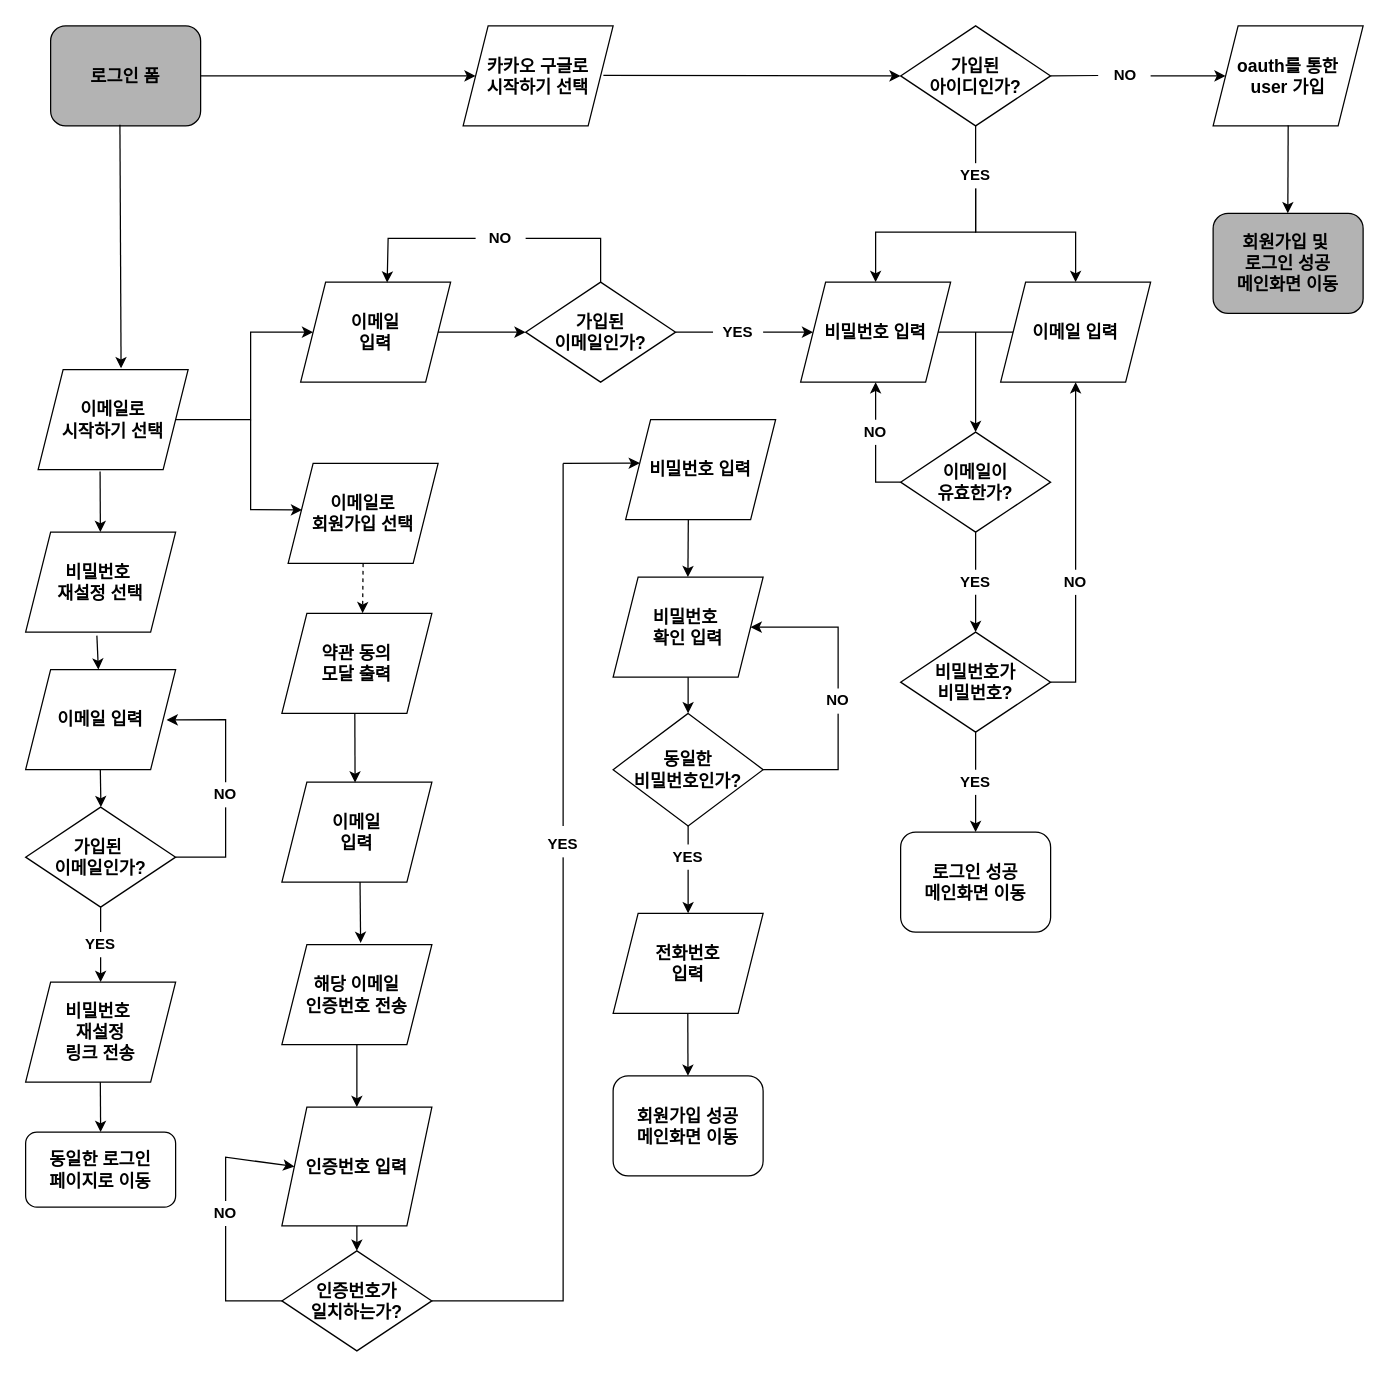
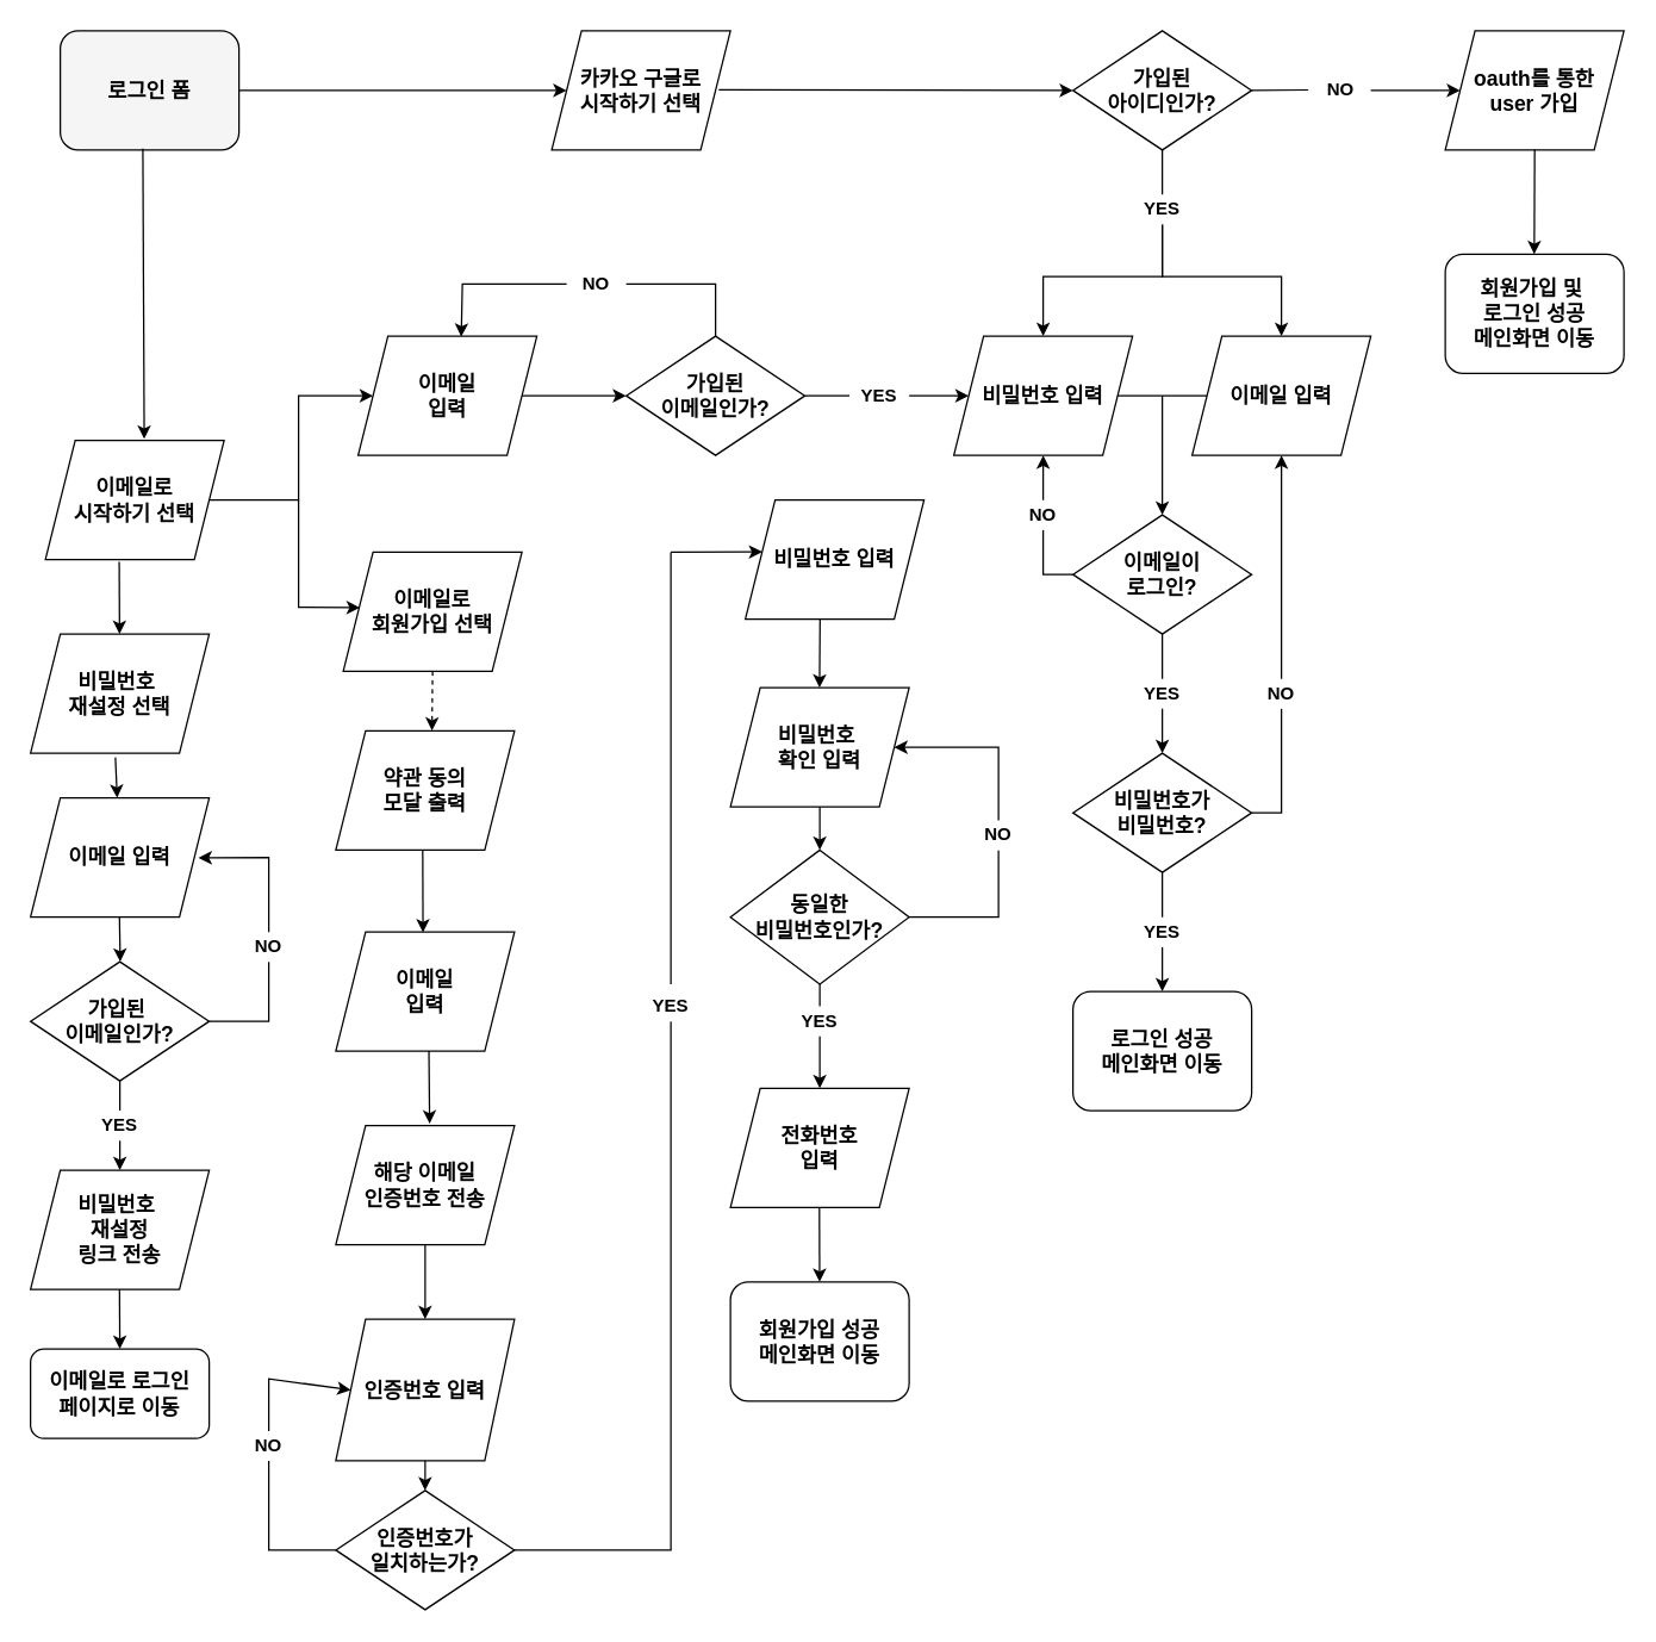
- <mxCell id="2" value="&lt;span style=&quot;font-size: 14px;&quot;&gt;&lt;b&gt;로그인 폼&lt;/b&gt;&lt;/span&gt;" style="rounded=1;whiteSpace=wrap;html=1;fillColor=#B3B3B3;" vertex="1" parent="1"><mxGeometry x="40" y="20" width="120" height="80" as="geometry" /></mxCell>
+ <mxCell id="2" value="&lt;span style=&quot;font-size: 14px;&quot;&gt;&lt;b&gt;로그인 폼&lt;/b&gt;&lt;/span&gt;" style="rounded=1;whiteSpace=wrap;html=1;fillColor=#f5f5f5;" vertex="1" parent="1"><mxGeometry x="40" y="20" width="120" height="80" as="geometry" /></mxCell>
- <mxCell id="91" value="&lt;span style=&quot;font-size: 14px;&quot;&gt;&lt;b&gt;회원가입 및&amp;nbsp;&lt;/b&gt;&lt;/span&gt;&lt;div&gt;&lt;span style=&quot;font-size: 14px;&quot;&gt;&lt;b&gt;로그인 성공&lt;/b&gt;&lt;/span&gt;&lt;div&gt;&lt;span style=&quot;font-size: 14px;&quot;&gt;&lt;b&gt;메인화면 이동&lt;/b&gt;&lt;/span&gt;&lt;/div&gt;&lt;/div&gt;" style="rounded=1;whiteSpace=wrap;html=1;fillColor=#b3b3b3;" vertex="1" parent="1"><mxGeometry x="970" y="170" width="120" height="80" as="geometry" /></mxCell>
+ <mxCell id="91" value="&lt;span style=&quot;font-size: 14px;&quot;&gt;&lt;b&gt;회원가입 및&amp;nbsp;&lt;/b&gt;&lt;/span&gt;&lt;div&gt;&lt;span style=&quot;font-size: 14px;&quot;&gt;&lt;b&gt;로그인 성공&lt;/b&gt;&lt;/span&gt;&lt;div&gt;&lt;span style=&quot;font-size: 14px;&quot;&gt;&lt;b&gt;메인화면 이동&lt;/b&gt;&lt;/span&gt;&lt;/div&gt;&lt;/div&gt;" style="rounded=1;whiteSpace=wrap;html=1;" vertex="1" parent="1"><mxGeometry x="970" y="170" width="120" height="80" as="geometry" /></mxCell>
- <mxCell id="6" value="&lt;div&gt;&lt;span style=&quot;font-size: 14px;&quot;&gt;&lt;b&gt;이메일이&lt;/b&gt;&lt;/span&gt;&lt;/div&gt;&lt;span style=&quot;font-size: 14px;&quot;&gt;&lt;b&gt;유효한가?&lt;/b&gt;&lt;/span&gt;" style="rhombus;whiteSpace=wrap;html=1;" vertex="1" parent="1"><mxGeometry x="720" y="345" width="120" height="80" as="geometry" /></mxCell>
+ <mxCell id="6" value="&lt;div&gt;&lt;span style=&quot;font-size: 14px;&quot;&gt;&lt;b&gt;이메일이&lt;/b&gt;&lt;/span&gt;&lt;/div&gt;&lt;span style=&quot;font-size: 14px;&quot;&gt;&lt;b&gt;로그인?&lt;/b&gt;&lt;/span&gt;" style="rhombus;whiteSpace=wrap;html=1;" vertex="1" parent="1"><mxGeometry x="720" y="345" width="120" height="80" as="geometry" /></mxCell>
- <mxCell id="50" value="&lt;span style=&quot;font-size: 14px;&quot;&gt;&lt;b&gt;동일한 로그인&lt;/b&gt;&lt;/span&gt;&lt;div&gt;&lt;span style=&quot;font-size: 14px;&quot;&gt;&lt;b&gt;페이지로 이동&lt;/b&gt;&lt;/span&gt;&lt;/div&gt;" style="rounded=1;whiteSpace=wrap;html=1;" vertex="1" parent="1"><mxGeometry x="20" y="905" width="120" height="60" as="geometry" /></mxCell>
+ <mxCell id="50" value="&lt;span style=&quot;font-size: 14px;&quot;&gt;&lt;b&gt;이메일로 로그인&lt;/b&gt;&lt;/span&gt;&lt;div&gt;&lt;span style=&quot;font-size: 14px;&quot;&gt;&lt;b&gt;페이지로 이동&lt;/b&gt;&lt;/span&gt;&lt;/div&gt;" style="rounded=1;whiteSpace=wrap;html=1;" vertex="1" parent="1"><mxGeometry x="20" y="905" width="120" height="60" as="geometry" /></mxCell>
